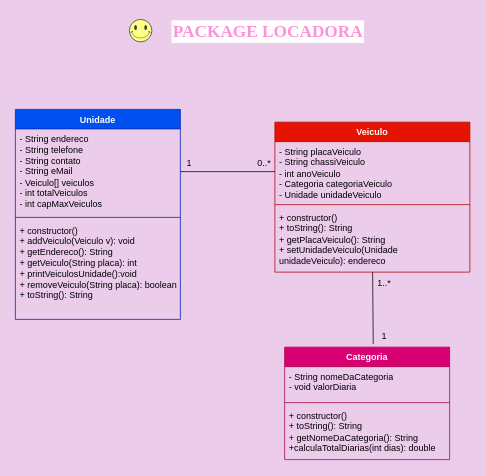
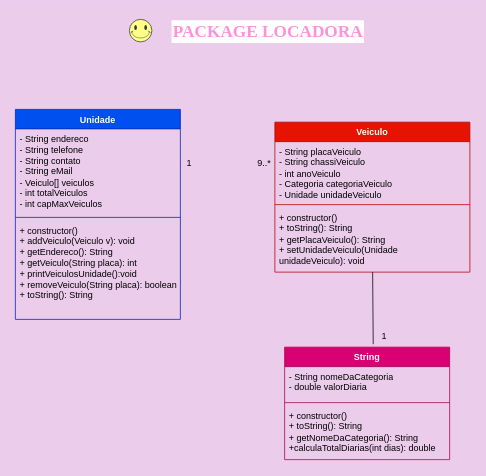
- <mxCell id="16" value="0..*" style="text;html=1;strokeColor=none;fillColor=none;align=center;verticalAlign=middle;whiteSpace=wrap;rounded=0;" vertex="1" parent="1"><mxGeometry x="322" y="202" width="60" height="30" as="geometry" /></mxCell>
+ <mxCell id="16" value="9..*" style="text;html=1;strokeColor=none;fillColor=none;align=center;verticalAlign=middle;whiteSpace=wrap;rounded=0;" vertex="1" parent="1"><mxGeometry x="322" y="202" width="60" height="30" as="geometry" /></mxCell>
- <mxCell id="14" style="edgeStyle=none;rounded=0;orthogonalLoop=1;jettySize=auto;html=1;exitX=1;exitY=0.5;exitDx=0;exitDy=0;entryX=0;entryY=0.5;entryDx=0;entryDy=0;endArrow=none;endFill=0;" edge="1" parent="1" source="11" target="3"><mxGeometry relative="1" as="geometry" /></mxCell>
- <mxCell id="5" value="+ constructor()&lt;br style=&quot;border-color: var(--border-color);&quot;&gt;+ toString(): String&lt;br&gt;+ getPlacaVeiculo(): String&lt;br&gt;+&amp;nbsp;setUnidadeVeiculo(Unidade unidadeVeiculo): endereco" style="text;strokeColor=none;fillColor=none;align=left;verticalAlign=top;spacingLeft=4;spacingRight=4;overflow=hidden;rotatable=0;points=[[0,0.5],[1,0.5]];portConstraint=eastwest;whiteSpace=wrap;html=1;" vertex="1" parent="2"><mxGeometry y="114" width="260" height="86" as="geometry" /></mxCell>
+ <mxCell id="5" value="+ constructor()&lt;br style=&quot;border-color: var(--border-color);&quot;&gt;+ toString(): String&lt;br&gt;+ getPlacaVeiculo(): String&lt;br&gt;+&amp;nbsp;setUnidadeVeiculo(Unidade unidadeVeiculo): void" style="text;strokeColor=none;fillColor=none;align=left;verticalAlign=top;spacingLeft=4;spacingRight=4;overflow=hidden;rotatable=0;points=[[0,0.5],[1,0.5]];portConstraint=eastwest;whiteSpace=wrap;html=1;" vertex="1" parent="2"><mxGeometry y="114" width="260" height="86" as="geometry" /></mxCell>
- <mxCell id="19" value="1..*" style="text;html=1;strokeColor=none;fillColor=none;align=center;verticalAlign=middle;whiteSpace=wrap;rounded=0;" vertex="1" parent="1"><mxGeometry x="497" y="362" width="30" height="30" as="geometry" /></mxCell>
- <mxCell id="6" value="Categoria" style="swimlane;fontStyle=1;align=center;verticalAlign=top;childLayout=stackLayout;horizontal=1;startSize=26;horizontalStack=0;resizeParent=1;resizeParentMax=0;resizeLast=0;collapsible=1;marginBottom=0;whiteSpace=wrap;html=1;fillColor=#d80073;strokeColor=#A50040;fontColor=#ffffff;" vertex="1" parent="1"><mxGeometry x="379" y="462" width="220" height="150" as="geometry"><mxRectangle x="447" y="462" width="100" height="30" as="alternateBounds" /></mxGeometry></mxCell>
+ <mxCell id="6" value="String" style="swimlane;fontStyle=1;align=center;verticalAlign=top;childLayout=stackLayout;horizontal=1;startSize=26;horizontalStack=0;resizeParent=1;resizeParentMax=0;resizeLast=0;collapsible=1;marginBottom=0;whiteSpace=wrap;html=1;fillColor=#d80073;strokeColor=#A50040;fontColor=#ffffff;" vertex="1" parent="1"><mxGeometry x="379" y="462" width="220" height="150" as="geometry"><mxRectangle x="447" y="462" width="100" height="30" as="alternateBounds" /></mxGeometry></mxCell>
- <mxCell id="7" value="- String nomeDaCategoria&lt;br&gt;- void valorDiaria" style="text;strokeColor=none;fillColor=none;align=left;verticalAlign=top;spacingLeft=4;spacingRight=4;overflow=hidden;rotatable=0;points=[[0,0.5],[1,0.5]];portConstraint=eastwest;whiteSpace=wrap;html=1;" vertex="1" parent="6"><mxGeometry y="26" width="220" height="44" as="geometry" /></mxCell>
+ <mxCell id="7" value="- String nomeDaCategoria&lt;br&gt;- double valorDiaria" style="text;strokeColor=none;fillColor=none;align=left;verticalAlign=top;spacingLeft=4;spacingRight=4;overflow=hidden;rotatable=0;points=[[0,0.5],[1,0.5]];portConstraint=eastwest;whiteSpace=wrap;html=1;" vertex="1" parent="6"><mxGeometry y="26" width="220" height="44" as="geometry" /></mxCell>
